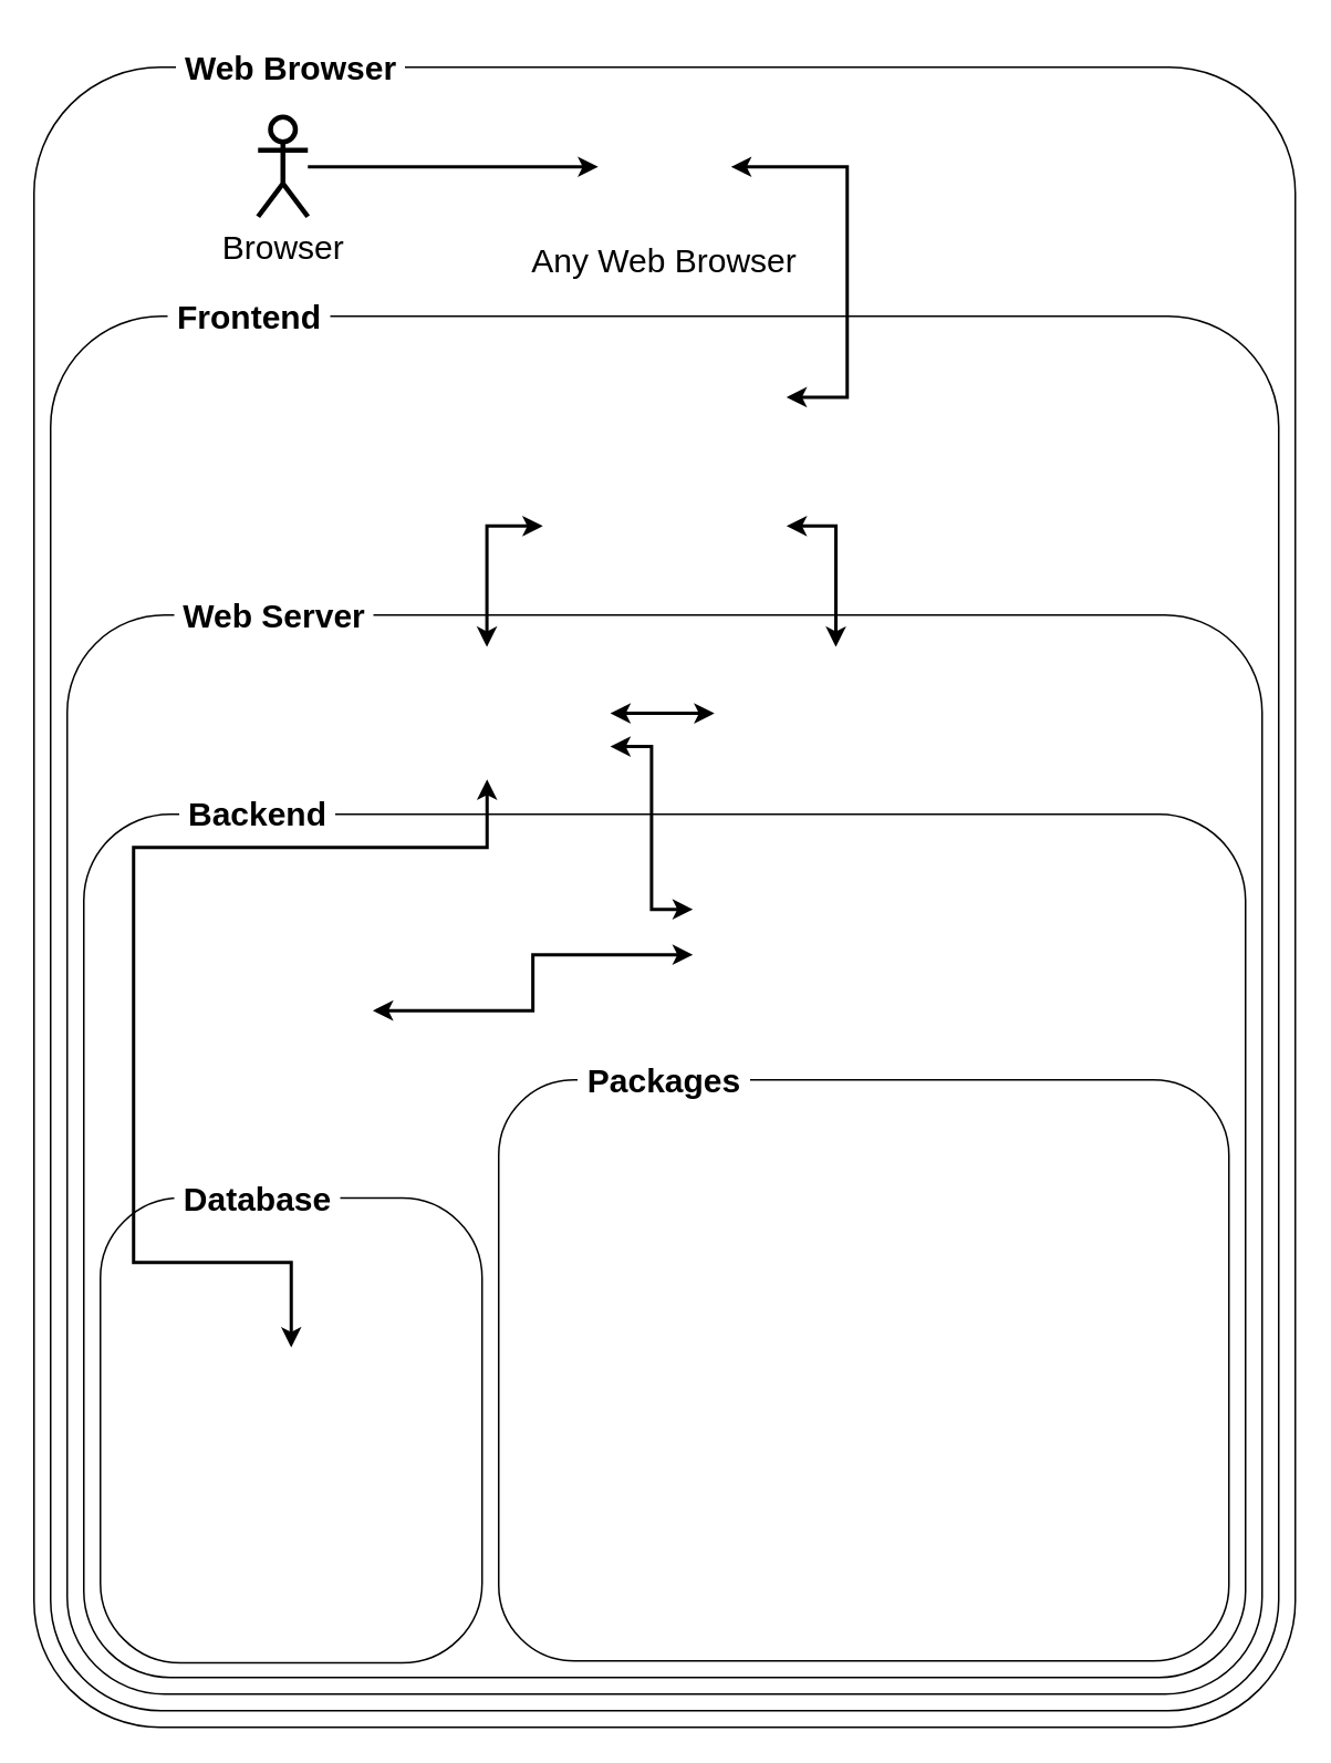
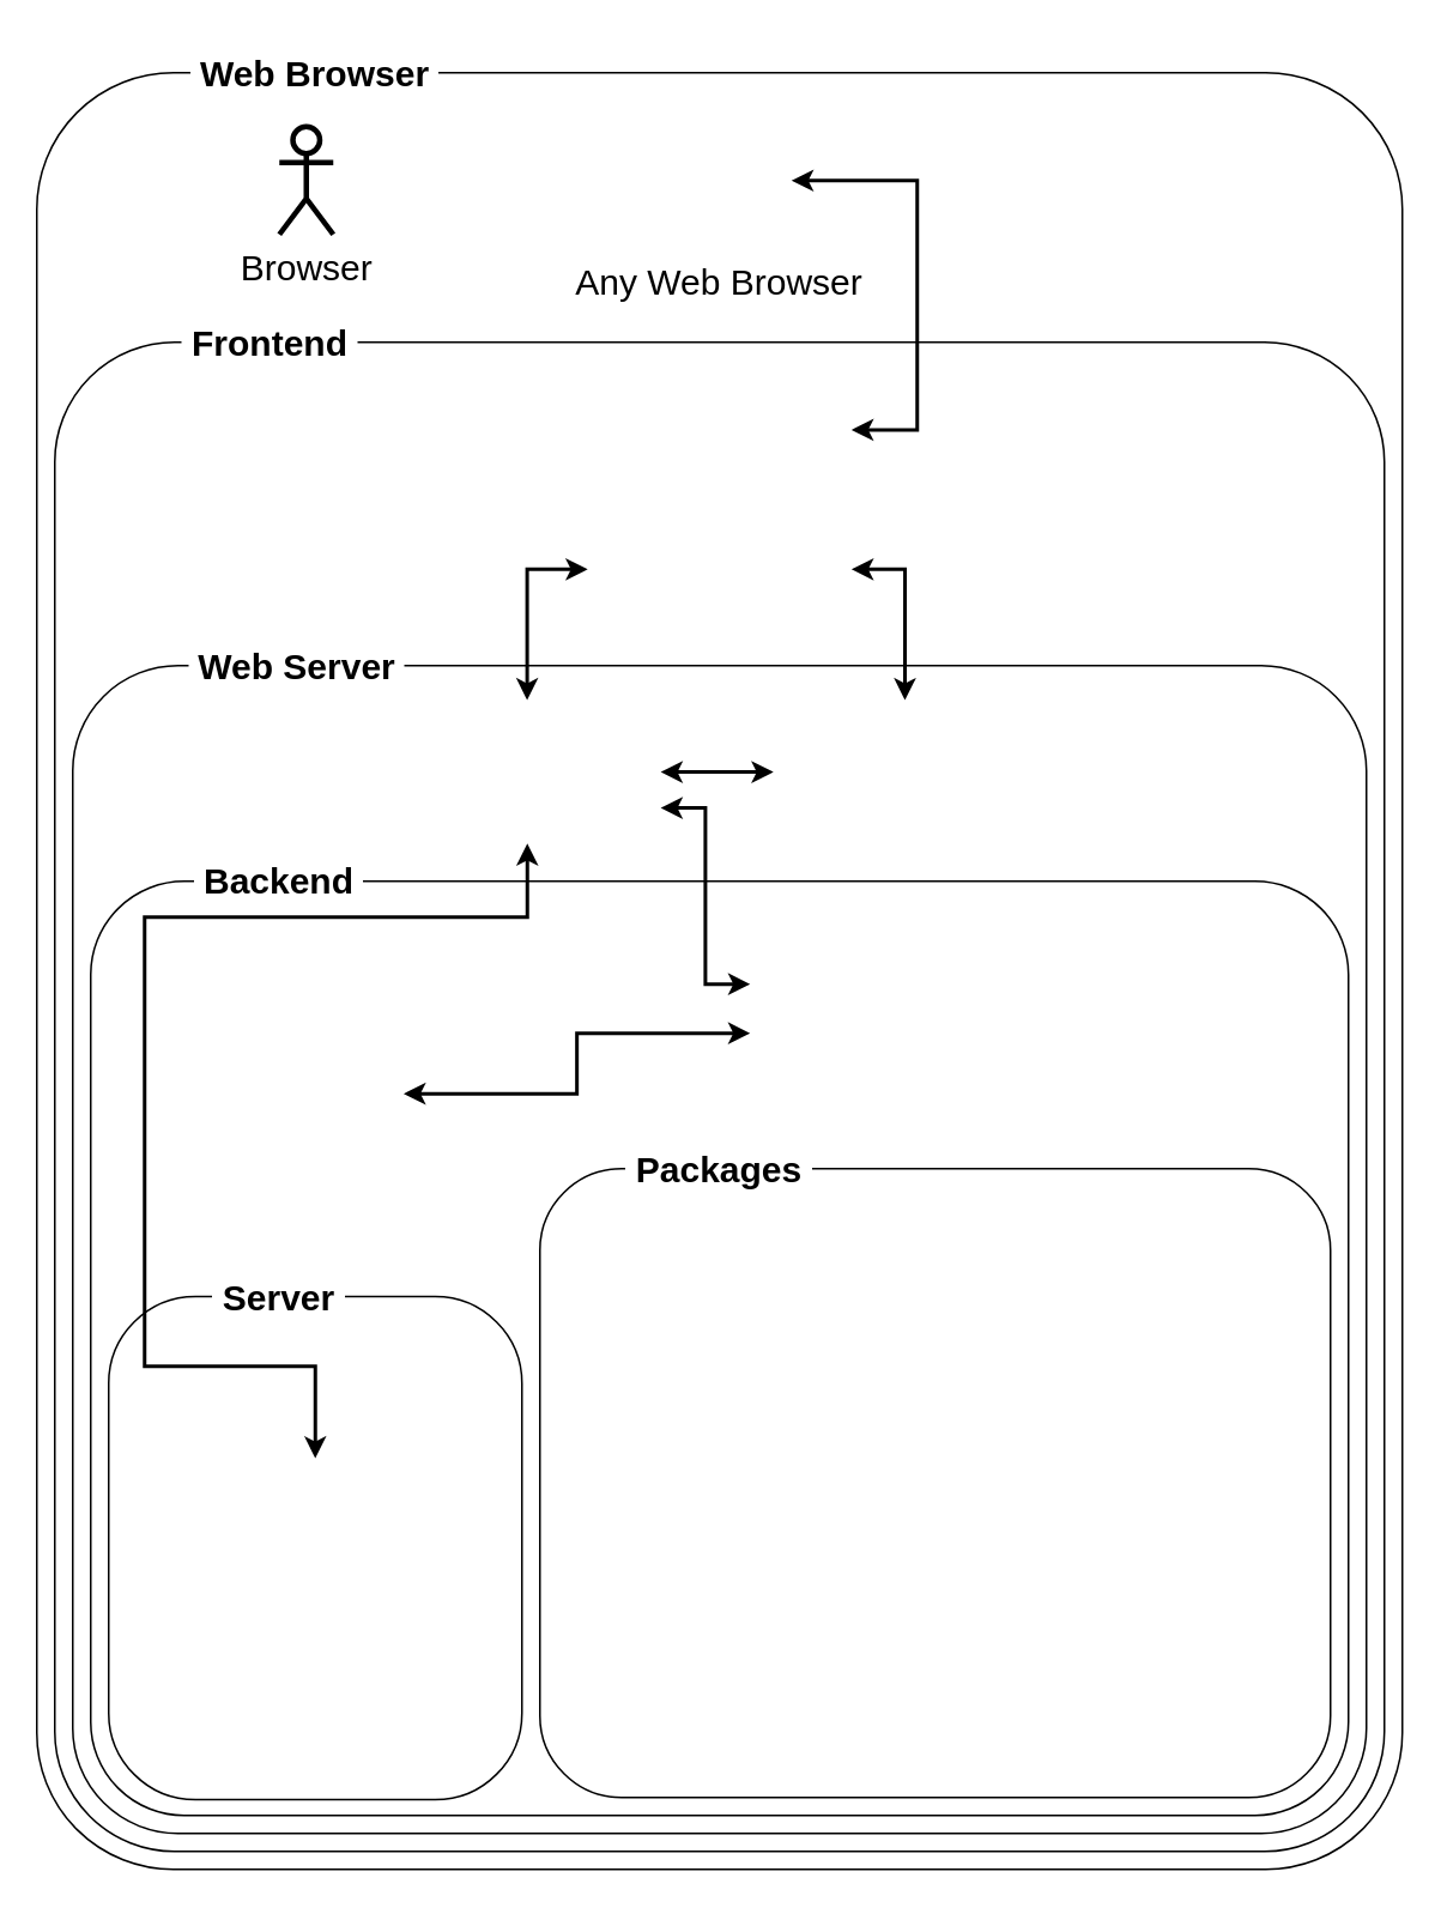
- <mxCell id="4" style="edgeStyle=orthogonalEdgeStyle;rounded=0;orthogonalLoop=1;jettySize=auto;html=1;exitX=0;exitY=0.5;exitDx=0;exitDy=0;strokeWidth=2;startArrow=classic;startFill=1;endArrow=none;endFill=0;" parent="1" source="6" target="7" edge="1"><mxGeometry relative="1" as="geometry" /></mxCell>
- <mxCell id="34" value="&amp;nbsp;Database&amp;nbsp;" style="text;html=1;strokeColor=none;fillColor=none;align=center;verticalAlign=middle;whiteSpace=wrap;rounded=0;fontSize=20;labelBackgroundColor=default;labelBorderColor=none;fontStyle=1" parent="32" vertex="1"><mxGeometry x="40" width="110" height="40" as="geometry" /></mxCell>
+ <mxCell id="34" value="&amp;nbsp;Server&amp;nbsp;" style="text;html=1;strokeColor=none;fillColor=none;align=center;verticalAlign=middle;whiteSpace=wrap;rounded=0;fontSize=20;labelBackgroundColor=default;labelBorderColor=none;fontStyle=1" parent="32" vertex="1"><mxGeometry x="40" width="110" height="40" as="geometry" /></mxCell>
